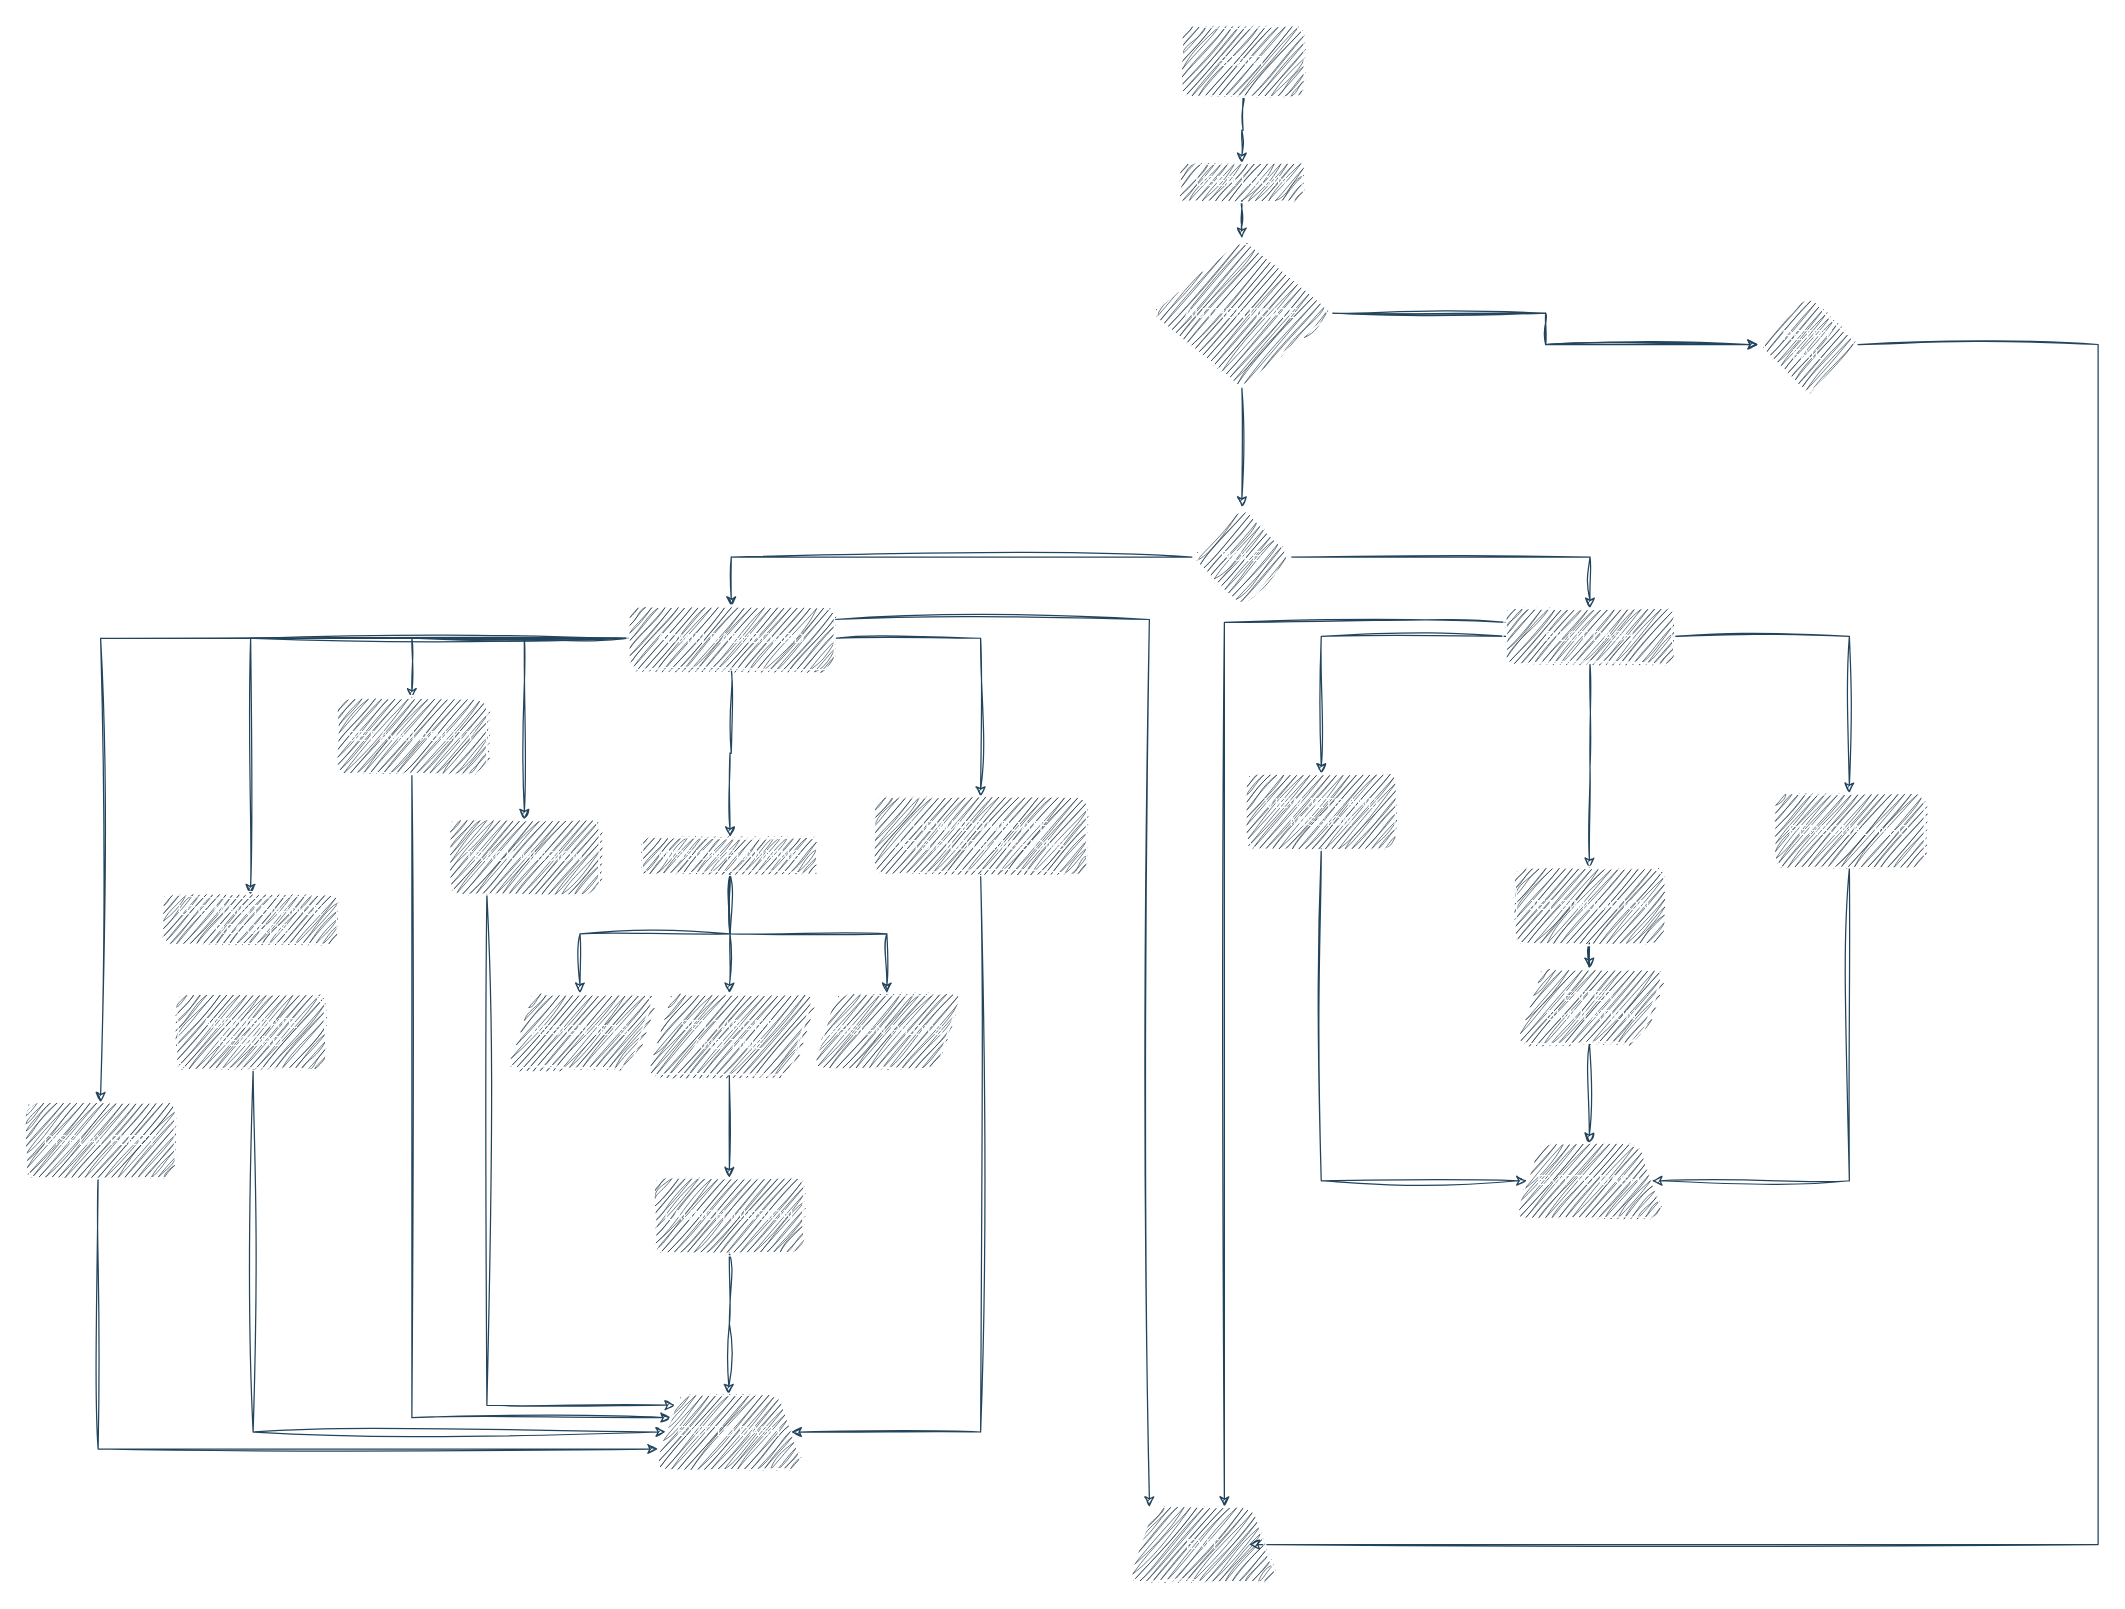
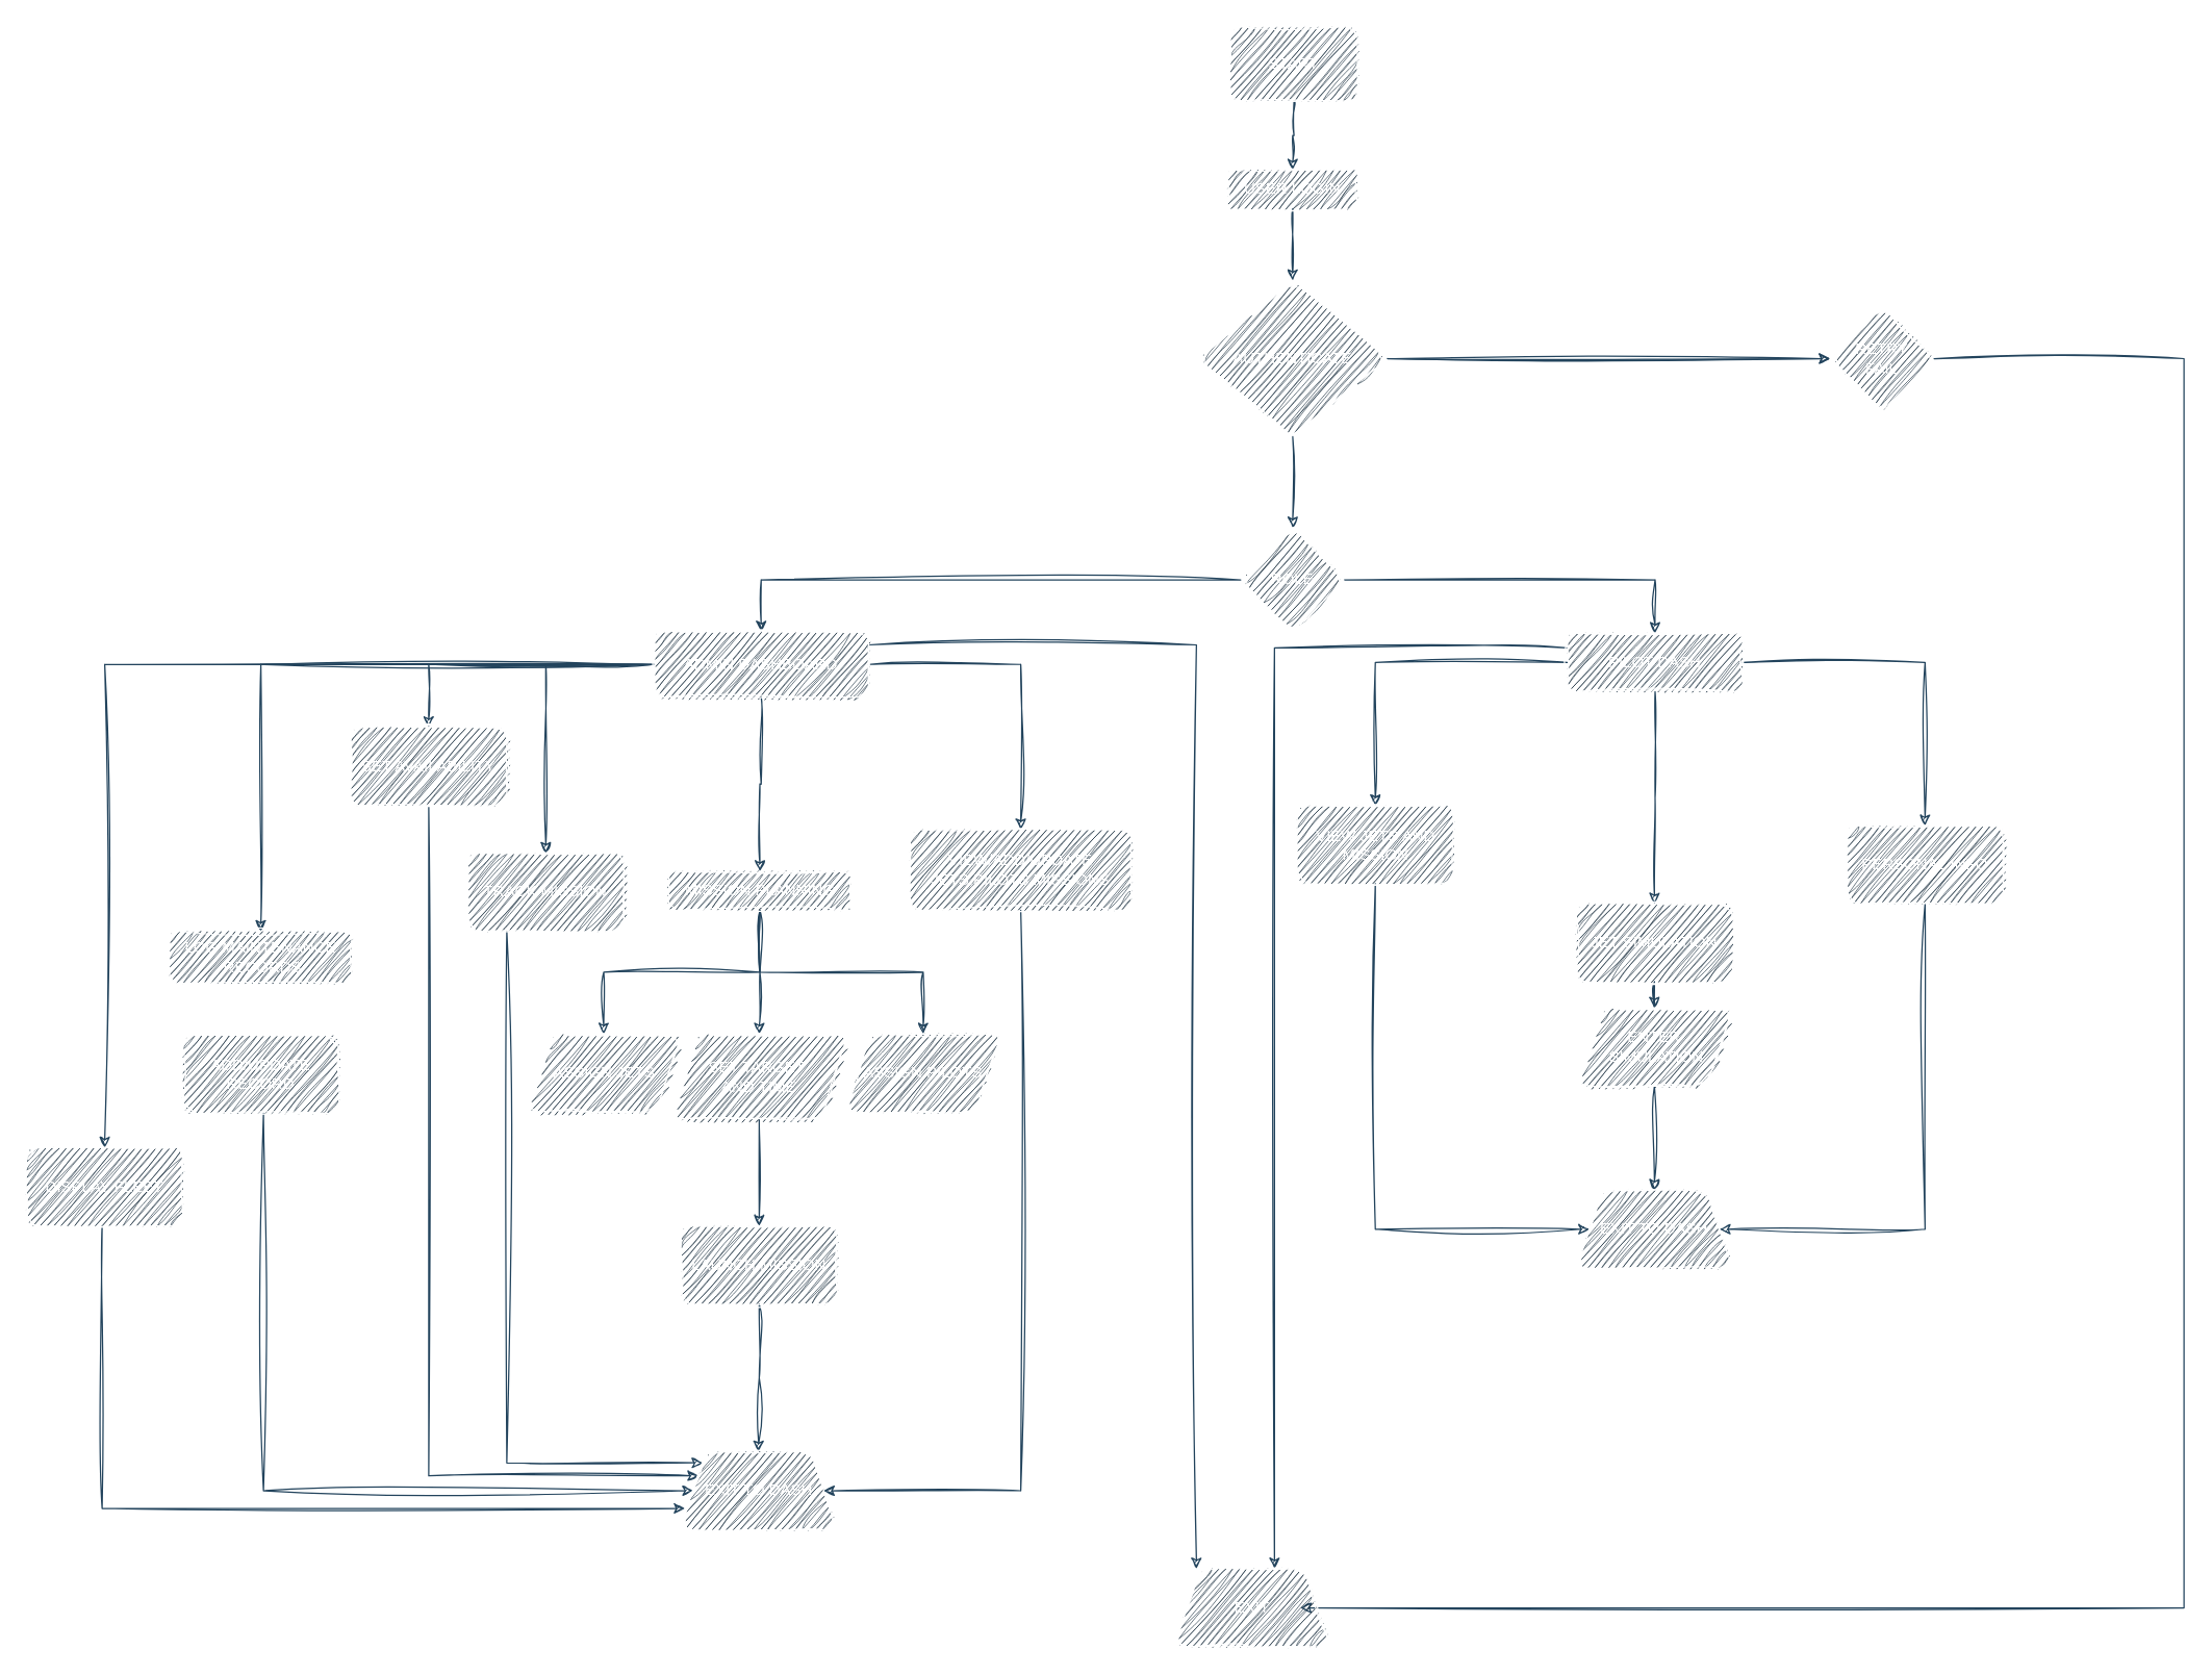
- <mxCell id="9" value="AUTHENTICATE" style="rhombus;whiteSpace=wrap;html=1;rounded=1;glass=0;strokeWidth=1;shadow=0;labelBackgroundColor=none;fillColor=#182E3E;strokeColor=light-dark(#FFFFFF,#FF0000);fontColor=#FFFFFF;sketch=1;curveFitting=1;jiggle=2;" vertex="1" parent="1"><mxGeometry x="920" y="190" width="146" height="120" as="geometry" /></mxCell>
+ <mxCell id="9" value="AUTHENTICATE" style="rhombus;whiteSpace=wrap;html=1;rounded=1;glass=0;strokeWidth=1;shadow=0;labelBackgroundColor=none;fillColor=#182E3E;strokeColor=light-dark(#FFFFFF,#FF0000);fontColor=#FFFFFF;sketch=1;curveFitting=1;jiggle=2;" vertex="1" parent="1"><mxGeometry x="920" y="215" width="146" height="120" as="geometry" /></mxCell>
